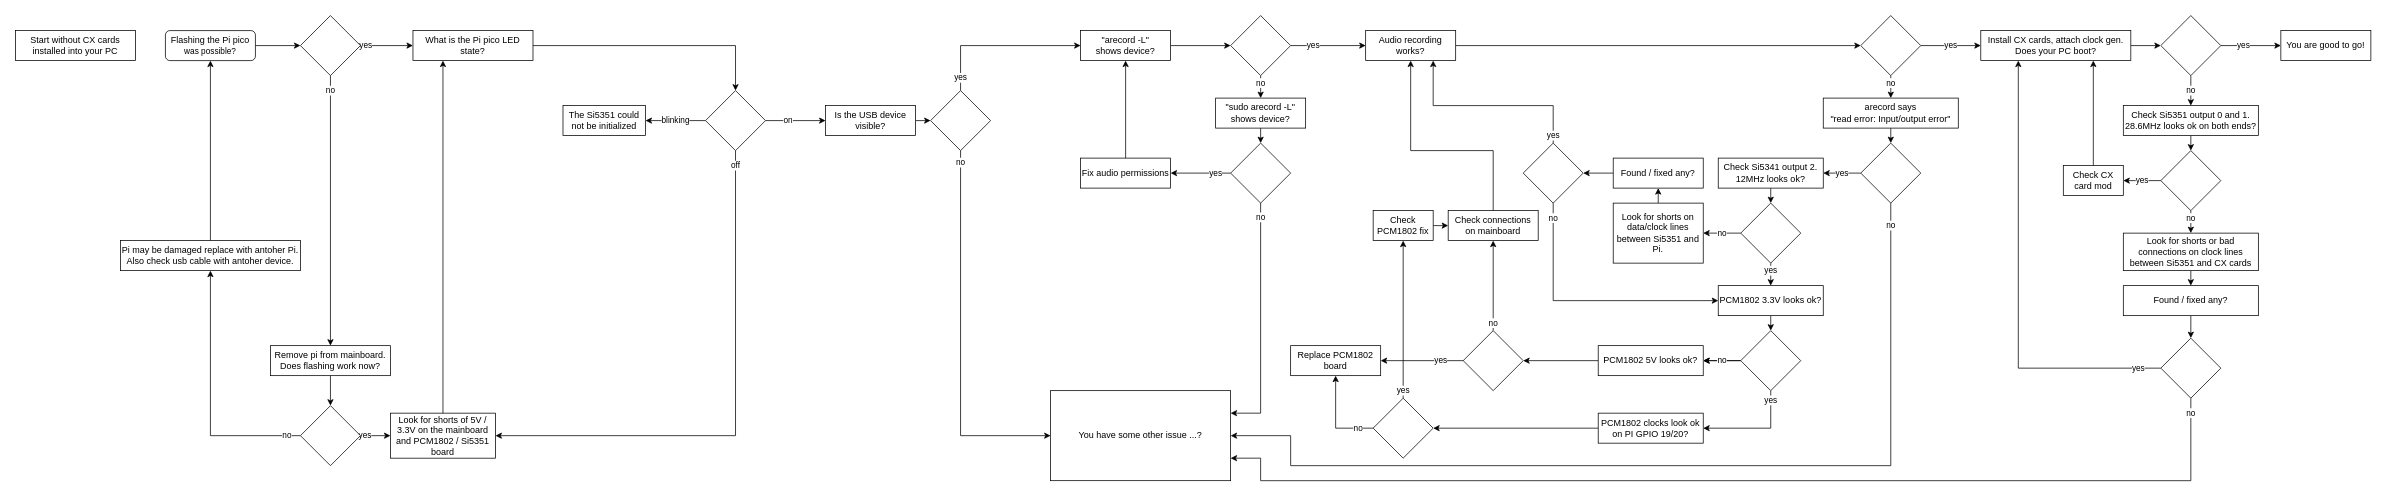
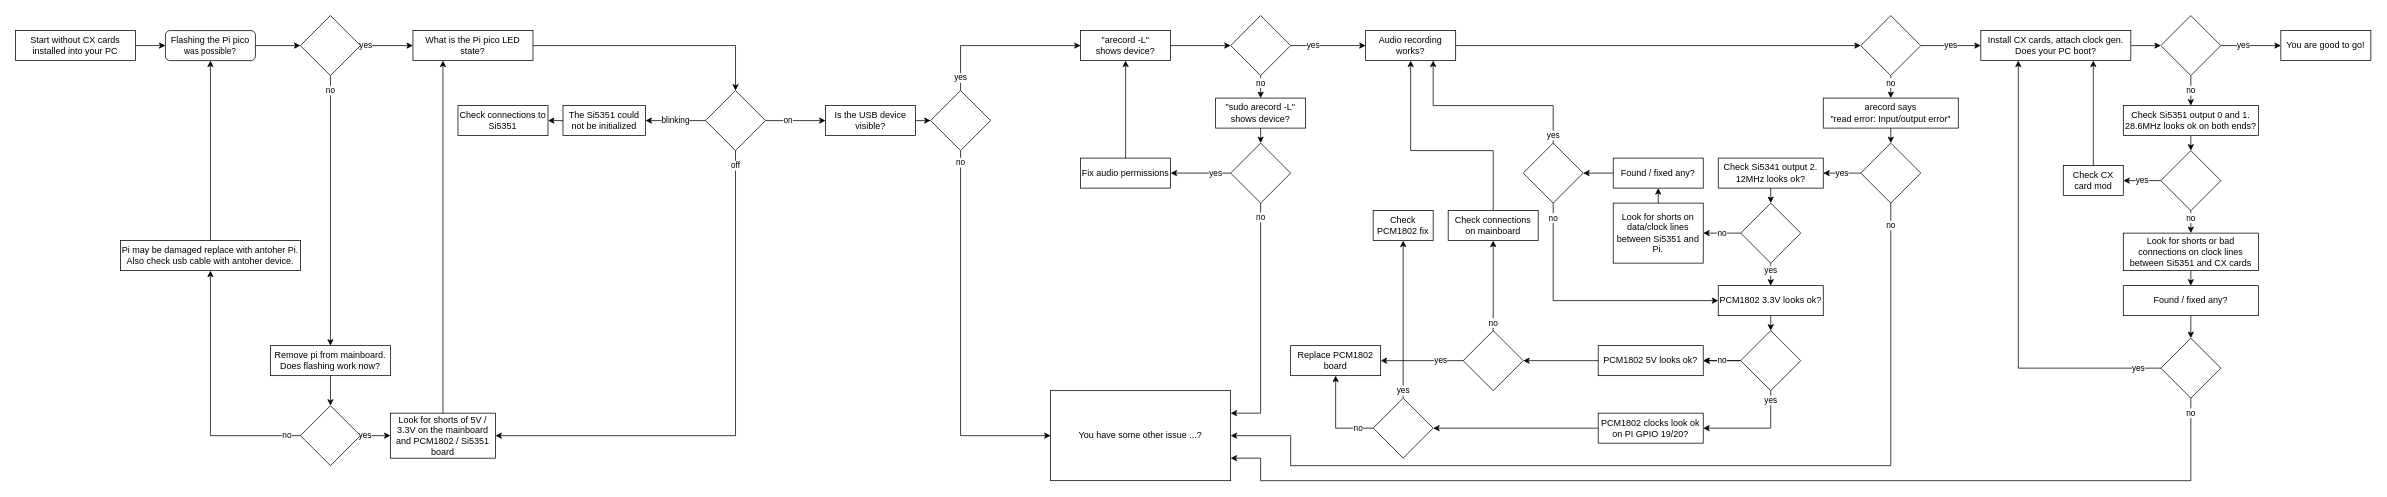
+ <mxCell id="2" style="edgeStyle=orthogonalEdgeStyle;rounded=0;orthogonalLoop=1;jettySize=auto;html=1;exitX=1;exitY=0.5;exitDx=0;exitDy=0;entryX=0;entryY=0.5;entryDx=0;entryDy=0;" parent="1" source="3" target="15" edge="1"><mxGeometry relative="1" as="geometry" /></mxCell>
+ <mxCell id="21" value="Check connections to Si5351" style="rounded=0;whiteSpace=wrap;html=1;" parent="1" vertex="1"><mxGeometry x="610" y="140" width="120" height="40" as="geometry" /></mxCell>
+ <mxCell id="106" style="edgeStyle=orthogonalEdgeStyle;rounded=0;orthogonalLoop=1;jettySize=auto;html=1;exitX=0;exitY=0.5;exitDx=0;exitDy=0;entryX=1;entryY=0.5;entryDx=0;entryDy=0;" parent="1" source="107" target="21" edge="1"><mxGeometry relative="1" as="geometry" /></mxCell>
- <mxCell id="86" style="edgeStyle=orthogonalEdgeStyle;rounded=0;orthogonalLoop=1;jettySize=auto;html=1;exitX=1;exitY=0.5;exitDx=0;exitDy=0;entryX=0;entryY=0.5;entryDx=0;entryDy=0;" parent="1" source="87" target="85" edge="1"><mxGeometry relative="1" as="geometry" /></mxCell>
